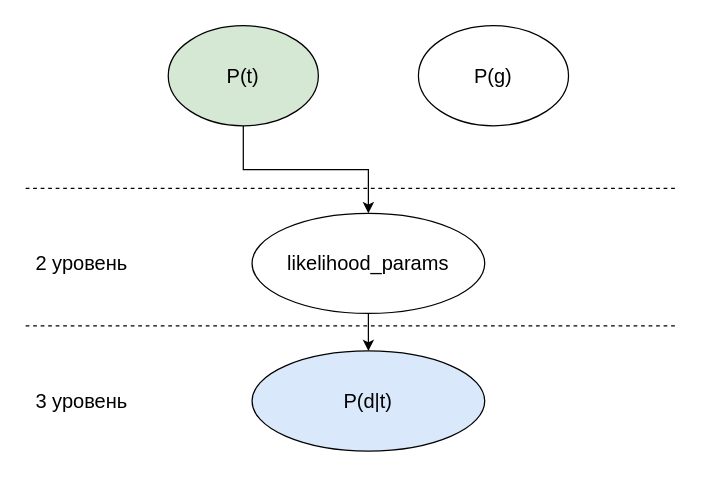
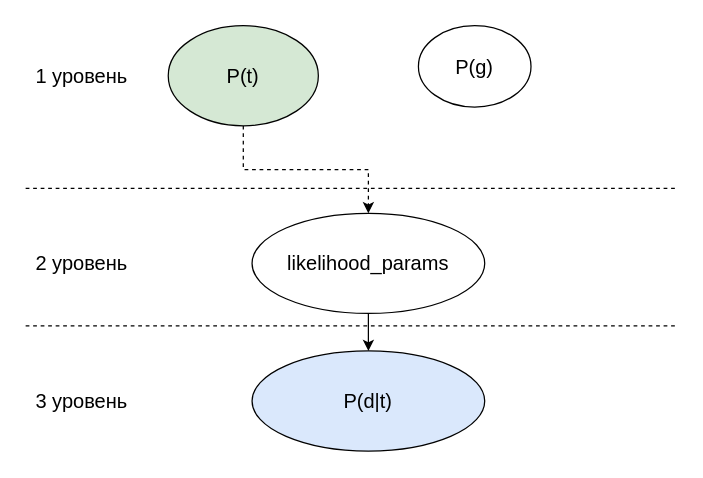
+ <mxCell id="8" value="1 уровень" style="text;html=1;strokeColor=none;fillColor=none;align=center;verticalAlign=middle;whiteSpace=wrap;rounded=0;fontSize=16;" vertex="1" parent="1"><mxGeometry x="20" y="50" width="90" height="20" as="geometry" /></mxCell>
- <mxCell id="4" value="P(g)" style="ellipse;whiteSpace=wrap;html=1;fontSize=16;" vertex="1" parent="1"><mxGeometry x="334" y="20" width="120" height="80" as="geometry" /></mxCell>
+ <mxCell id="4" value="P(g)" style="ellipse;whiteSpace=wrap;html=1;fontSize=16;" vertex="1" parent="1"><mxGeometry x="334" y="20" width="90" height="65" as="geometry" /></mxCell>
- <mxCell id="2" style="edgeStyle=orthogonalEdgeStyle;rounded=0;orthogonalLoop=1;jettySize=auto;html=1;exitX=0.5;exitY=1;exitDx=0;exitDy=0;entryX=0.5;entryY=0;entryDx=0;entryDy=0;fontSize=16;" edge="1" parent="1" source="3" target="6"><mxGeometry relative="1" as="geometry" /></mxCell>
+ <mxCell id="2" style="edgeStyle=orthogonalEdgeStyle;rounded=0;orthogonalLoop=1;jettySize=auto;html=1;exitX=0.5;exitY=1;exitDx=0;exitDy=0;entryX=0.5;entryY=0;entryDx=0;entryDy=0;fontSize=16;dashed=1;" edge="1" parent="1" source="3" target="6"><mxGeometry relative="1" as="geometry" /></mxCell>
